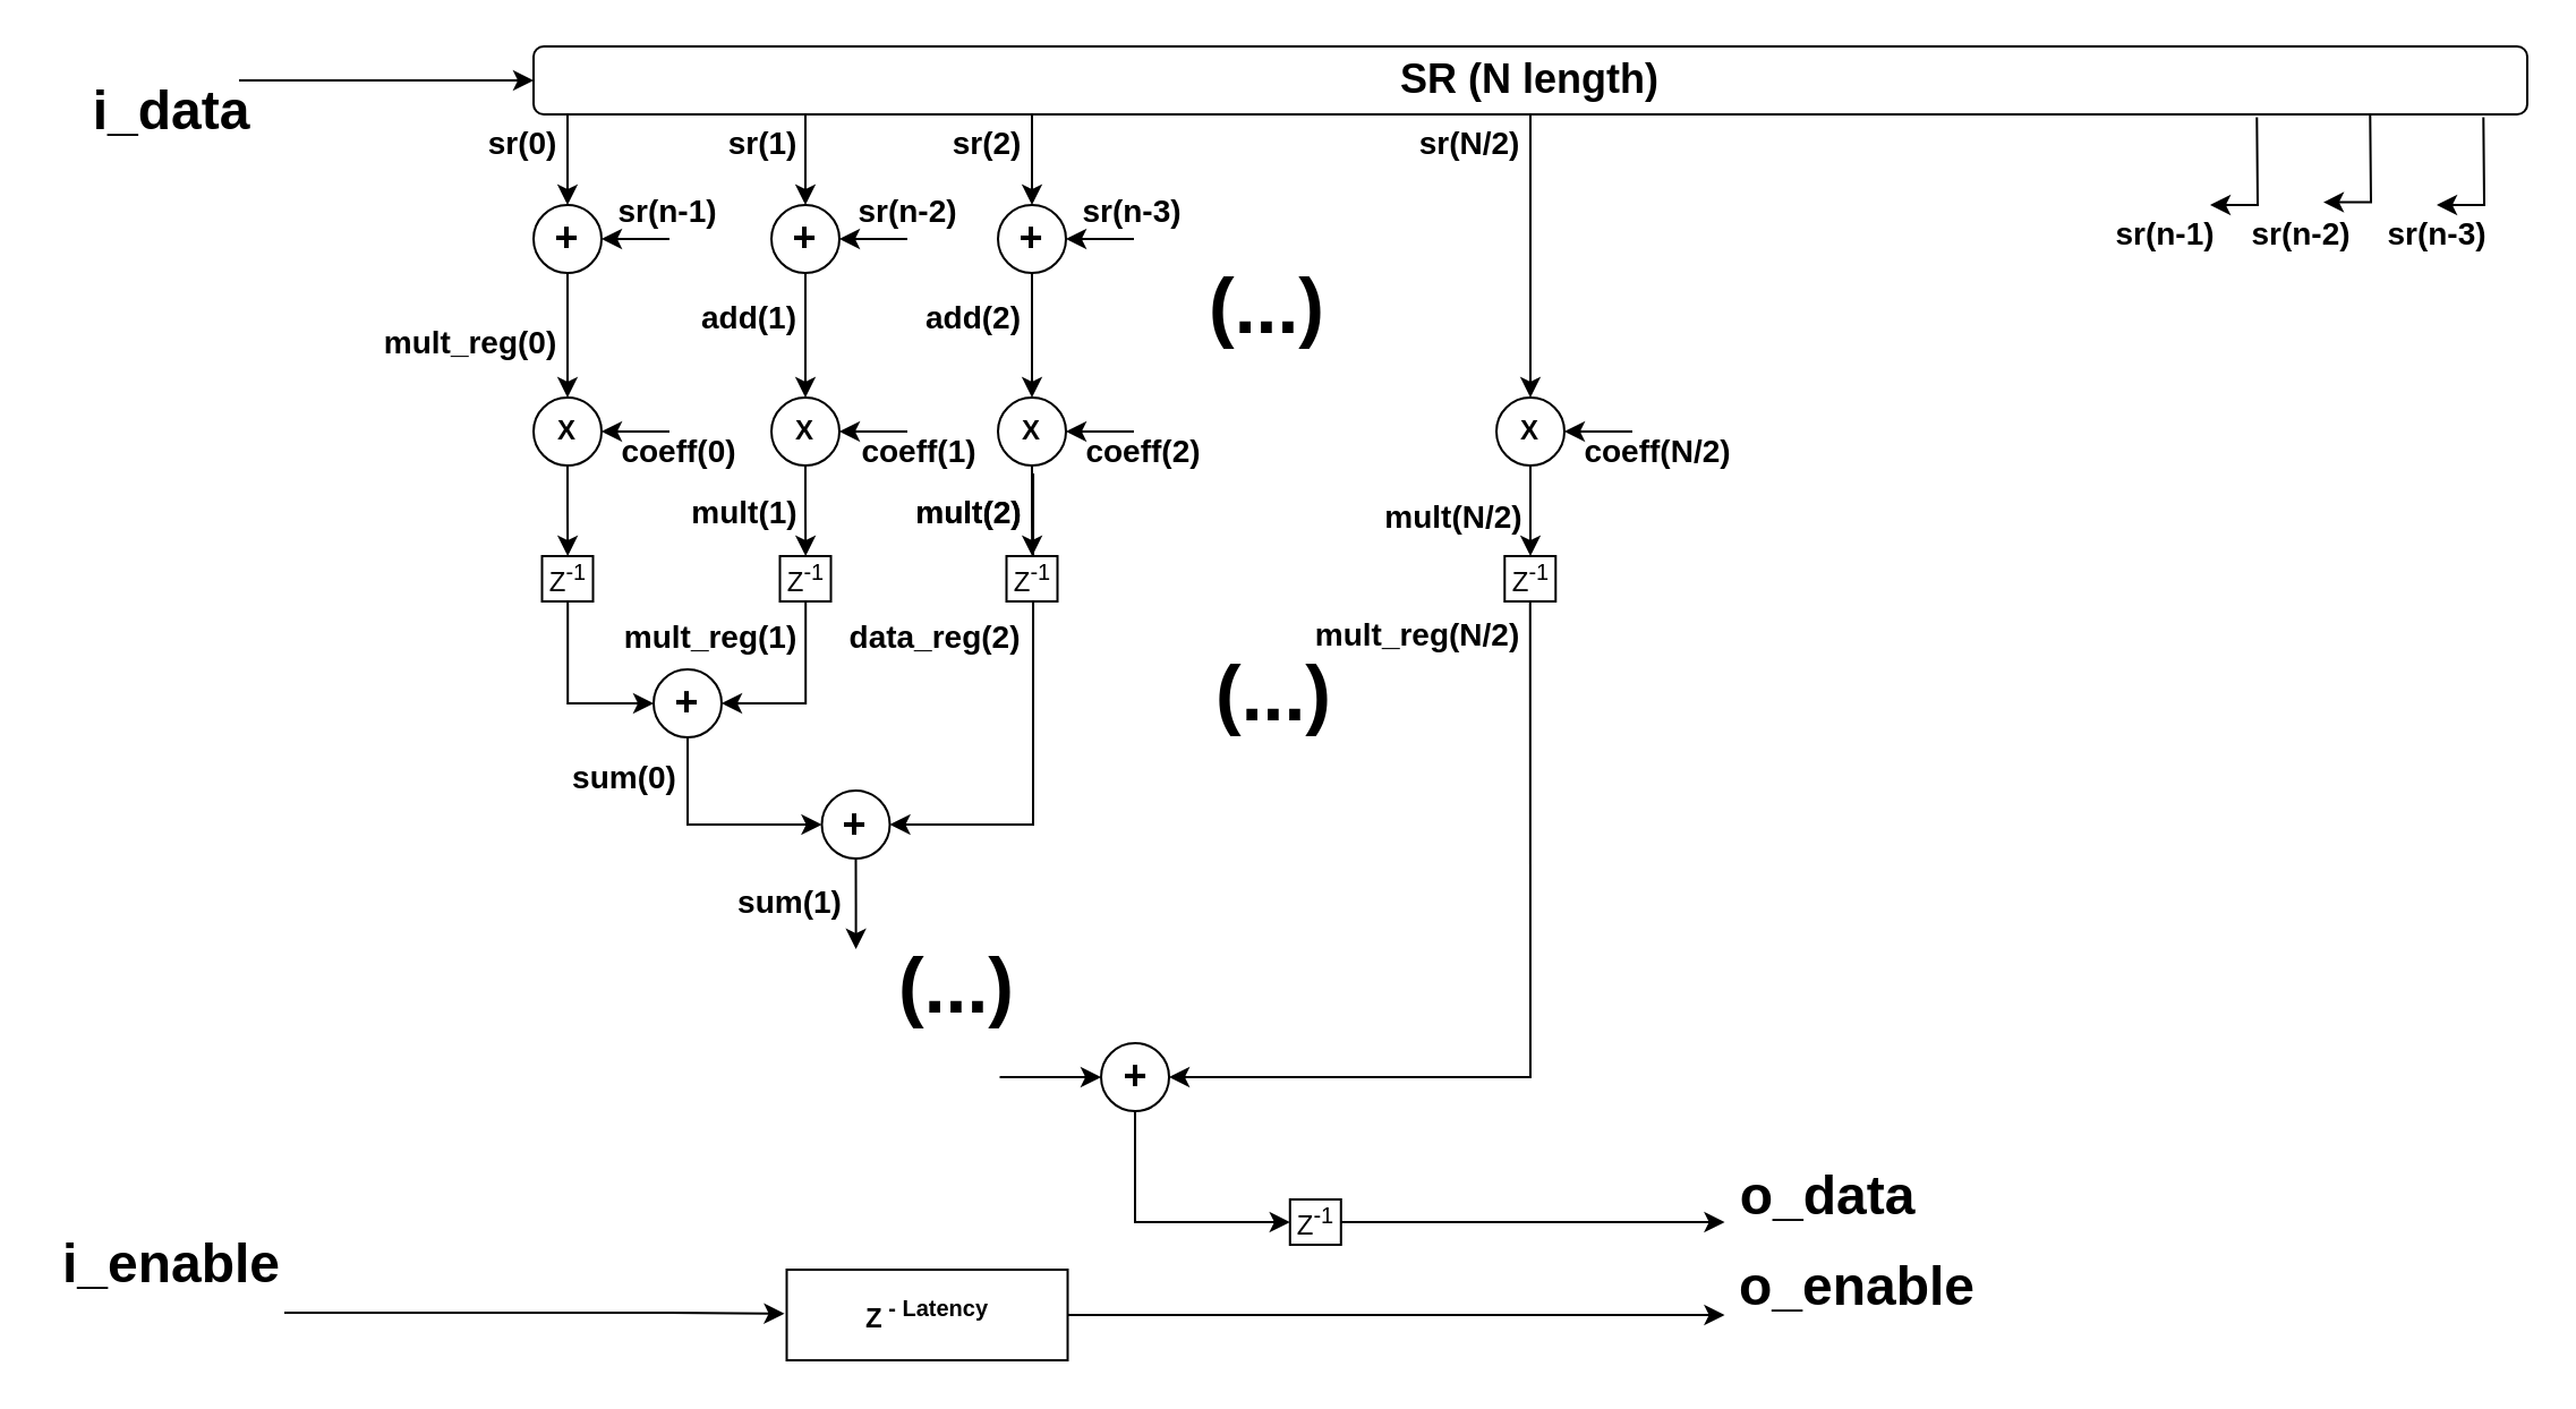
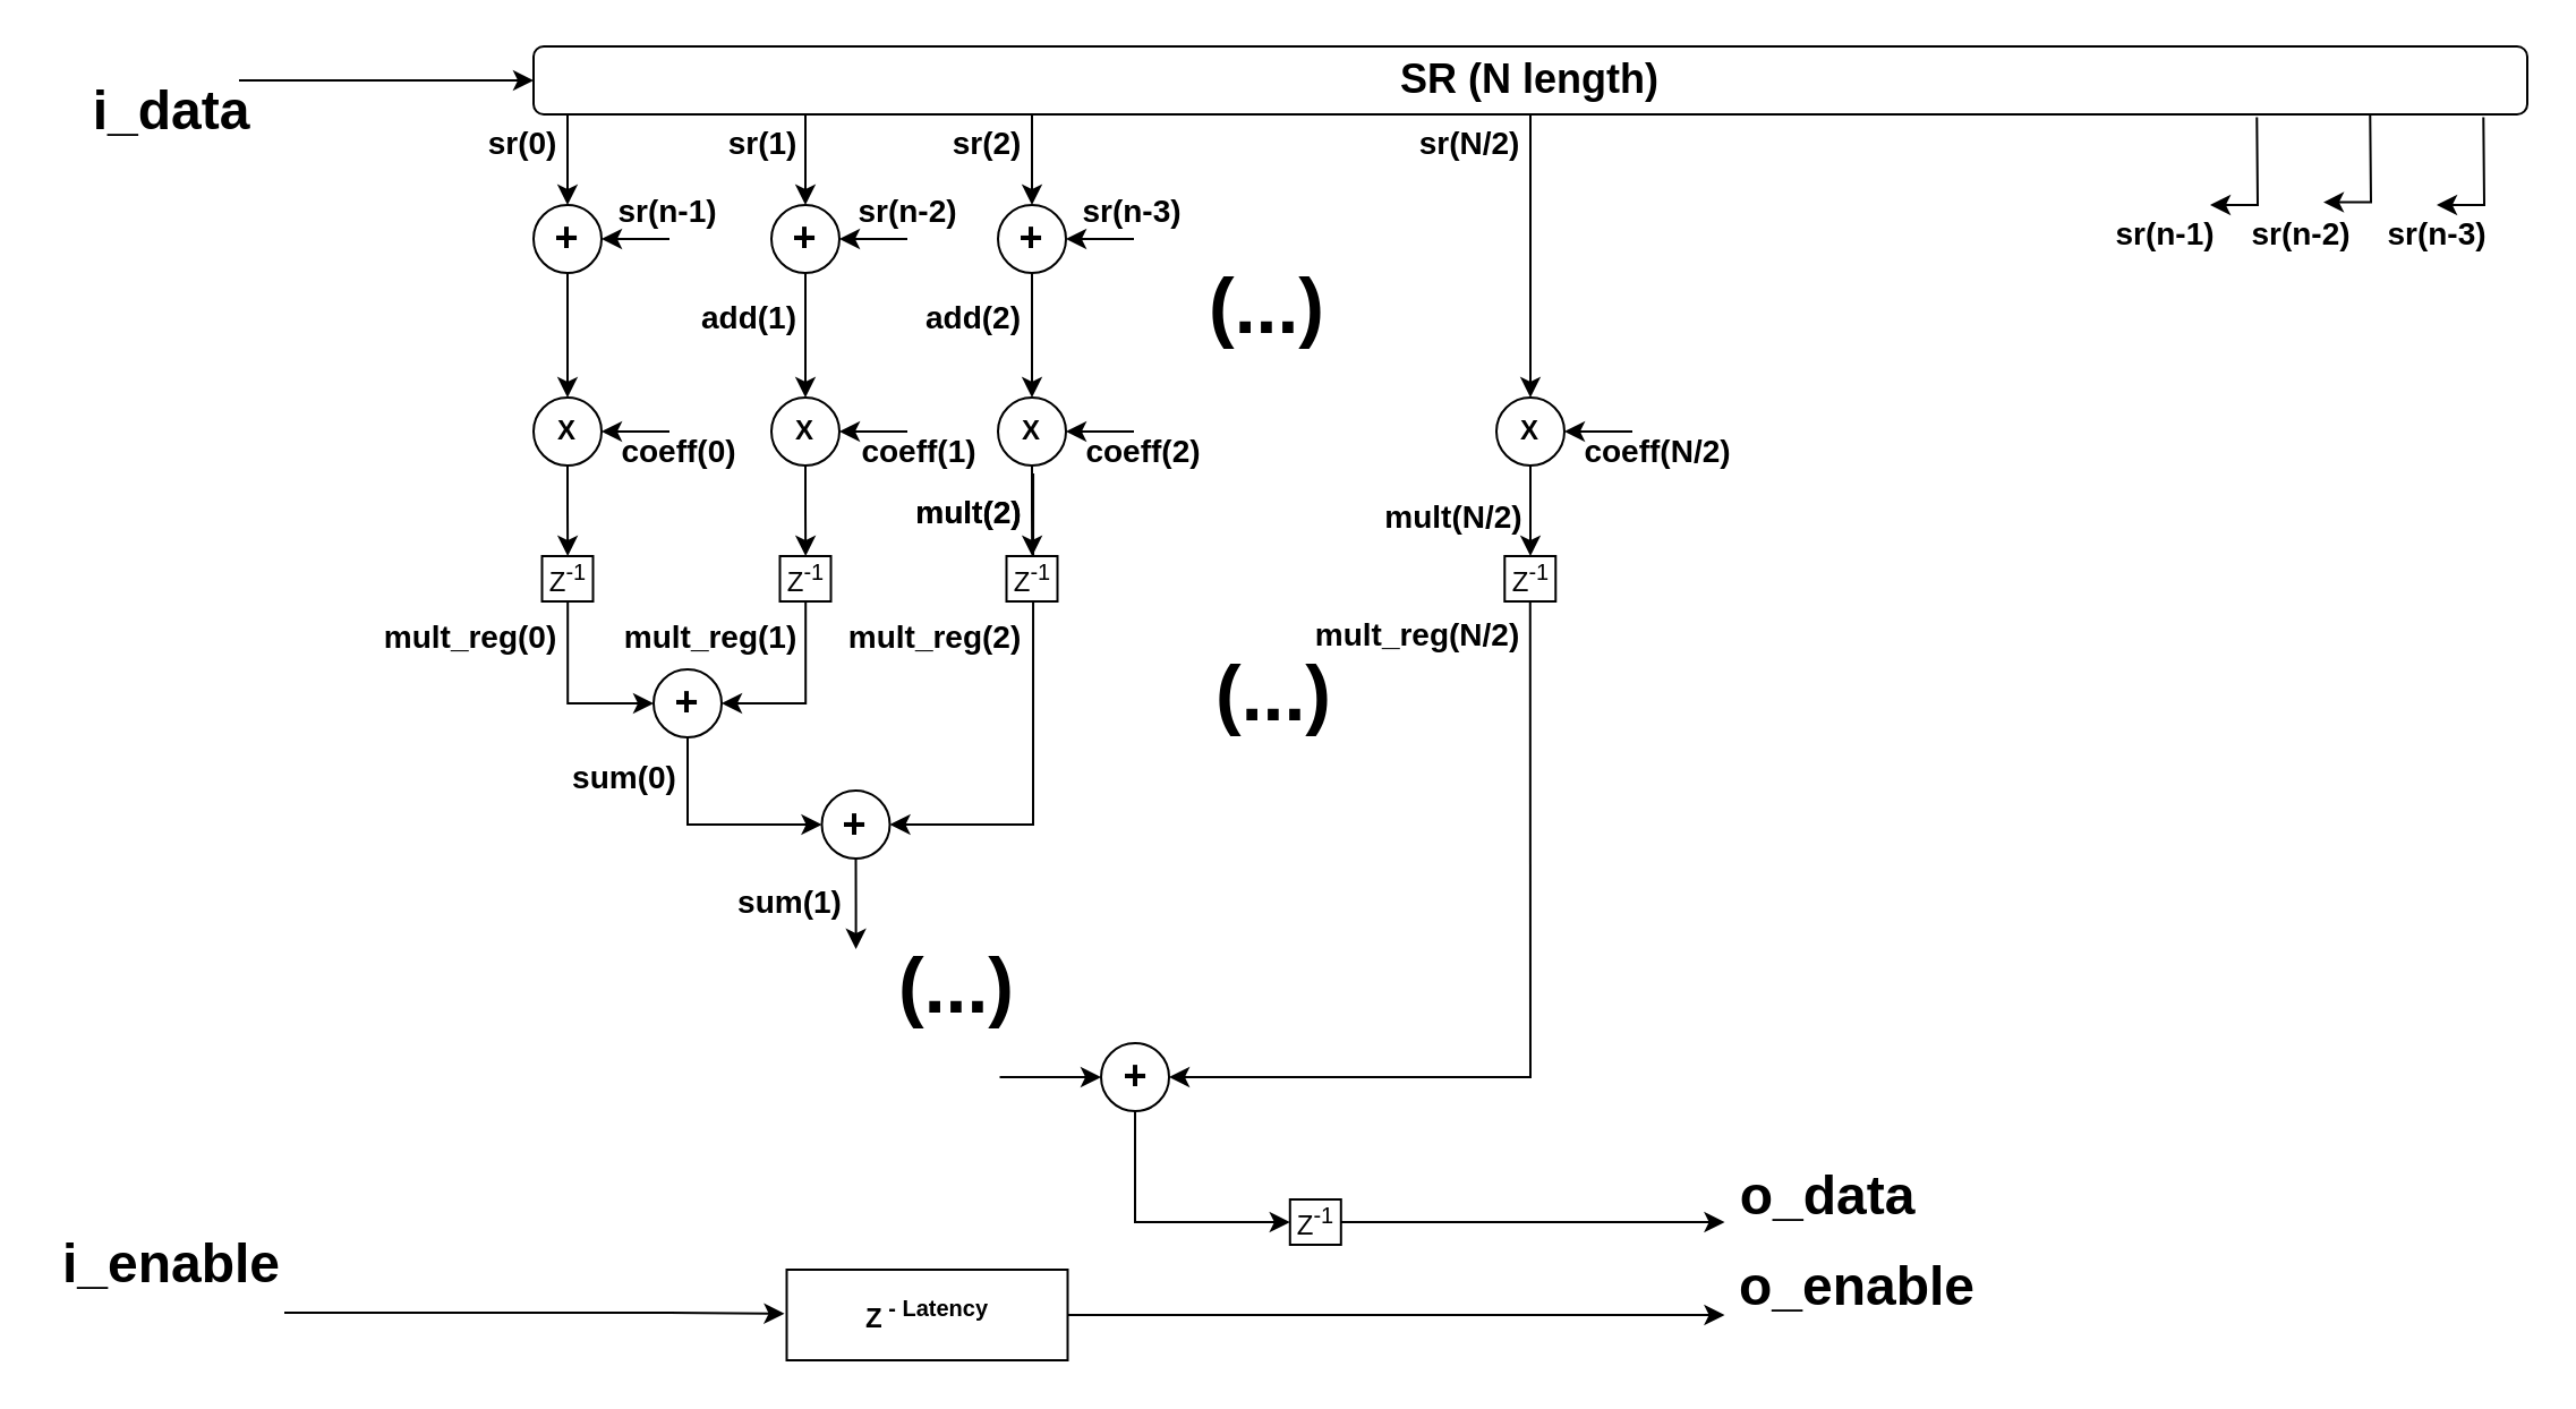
- <mxCell id="53" value="&lt;b&gt;mult_reg(0)&lt;/b&gt;" style="text;html=1;align=center;verticalAlign=middle;resizable=0;points=[];autosize=1;strokeColor=none;fillColor=none;fontSize=14;" parent="1" vertex="1"><mxGeometry x="157" y="140.5" width="100" height="20" as="geometry" /></mxCell>
+ <mxCell id="53" value="&lt;b&gt;mult_reg(0)&lt;/b&gt;" style="text;html=1;align=center;verticalAlign=middle;resizable=0;points=[];autosize=1;strokeColor=none;fillColor=none;fontSize=14;" parent="1" vertex="1"><mxGeometry x="157" y="270.5" width="100" height="20" as="geometry" /></mxCell>
- <mxCell id="59" value="&lt;b&gt;mult(1)&lt;/b&gt;" style="text;html=1;align=center;verticalAlign=middle;resizable=0;points=[];autosize=1;strokeColor=none;fillColor=none;fontSize=14;" parent="1" vertex="1"><mxGeometry x="298.25" y="215.5" width="60" height="20" as="geometry" /></mxCell>
- <mxCell id="67" value="&lt;b&gt;data_reg(2)&lt;/b&gt;" style="text;html=1;align=center;verticalAlign=middle;resizable=0;points=[];autosize=1;strokeColor=none;fillColor=none;fontSize=14;" parent="1" vertex="1"><mxGeometry x="362.25" y="270.5" width="100" height="20" as="geometry" /></mxCell>
+ <mxCell id="67" value="&lt;b&gt;mult_reg(2)&lt;/b&gt;" style="text;html=1;align=center;verticalAlign=middle;resizable=0;points=[];autosize=1;strokeColor=none;fillColor=none;fontSize=14;" parent="1" vertex="1"><mxGeometry x="362.25" y="270.5" width="100" height="20" as="geometry" /></mxCell>
